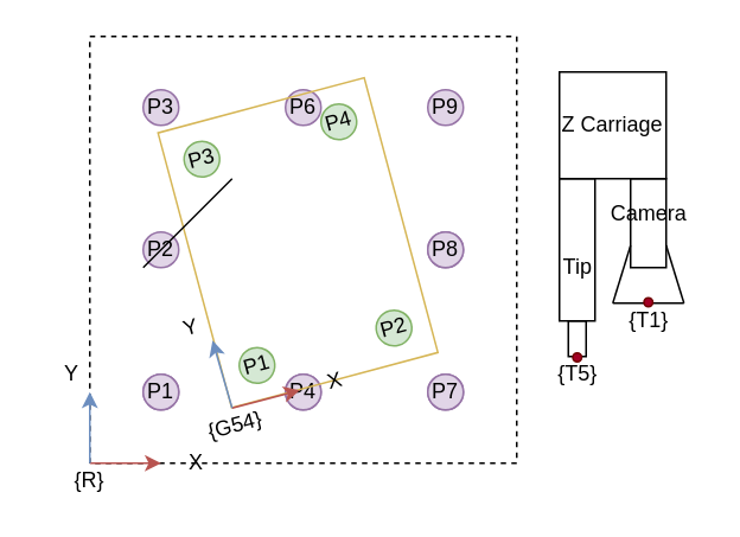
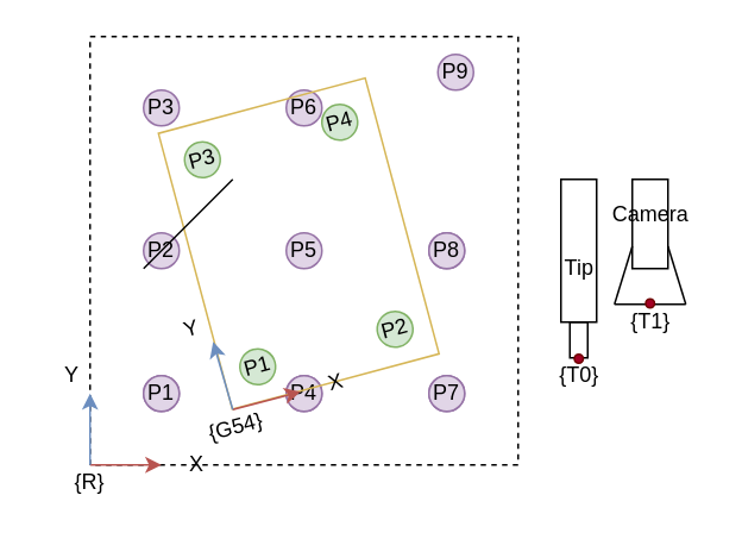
- <mxCell id="10" value="P9" style="ellipse;whiteSpace=wrap;html=1;fillColor=#e1d5e7;strokeColor=#9673a6;connectable=0;" vertex="1" parent="1"><mxGeometry x="240" y="50" width="20" height="20" as="geometry" /></mxCell>
+ <mxCell id="10" value="P9" style="ellipse;whiteSpace=wrap;html=1;fillColor=#e1d5e7;strokeColor=#9673a6;connectable=0;" vertex="1" parent="1"><mxGeometry x="245" y="30" width="20" height="20" as="geometry" /></mxCell>
- <mxCell id="35" value="Z Carriage" style="rounded=0;whiteSpace=wrap;html=1;fillColor=none;" vertex="1" parent="1"><mxGeometry x="314" y="40" width="60" height="60" as="geometry" /></mxCell>
+ <mxCell id="6" value="P5" style="ellipse;whiteSpace=wrap;html=1;fillColor=#e1d5e7;strokeColor=#9673a6;connectable=0;" vertex="1" parent="1"><mxGeometry x="160" y="130" width="20" height="20" as="geometry" /></mxCell>
- <mxCell id="43" value="{T5}" style="text;html=1;align=center;verticalAlign=middle;resizable=0;points=[];autosize=1;strokeColor=none;" vertex="1" parent="1"><mxGeometry x="304" y="200" width="40" height="20" as="geometry" /></mxCell>
+ <mxCell id="43" value="{T0}" style="text;html=1;align=center;verticalAlign=middle;resizable=0;points=[];autosize=1;strokeColor=none;" vertex="1" parent="1"><mxGeometry x="304" y="200" width="40" height="20" as="geometry" /></mxCell>
